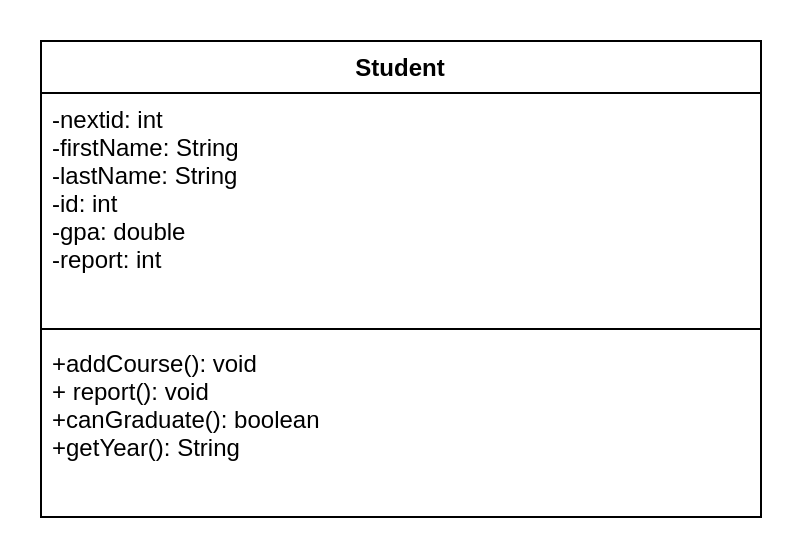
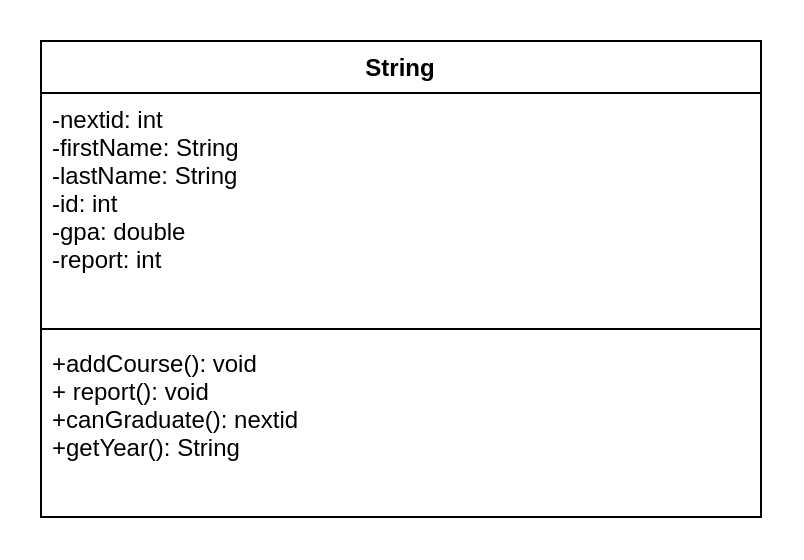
- <mxCell id="2" value="Student" style="swimlane;fontStyle=1;align=center;verticalAlign=top;childLayout=stackLayout;horizontal=1;startSize=26;horizontalStack=0;resizeParent=1;resizeParentMax=0;resizeLast=0;collapsible=1;marginBottom=0;" vertex="1" parent="1"><mxGeometry x="20" y="20" width="360" height="238" as="geometry" /></mxCell>
+ <mxCell id="2" value="String" style="swimlane;fontStyle=1;align=center;verticalAlign=top;childLayout=stackLayout;horizontal=1;startSize=26;horizontalStack=0;resizeParent=1;resizeParentMax=0;resizeLast=0;collapsible=1;marginBottom=0;" vertex="1" parent="1"><mxGeometry x="20" y="20" width="360" height="238" as="geometry" /></mxCell>
- <mxCell id="5" value="+addCourse(): void&#10;+ report(): void&#10;+canGraduate(): boolean&#10;+getYear(): String" style="text;strokeColor=none;fillColor=none;align=left;verticalAlign=top;spacingLeft=4;spacingRight=4;overflow=hidden;rotatable=0;points=[[0,0.5],[1,0.5]];portConstraint=eastwest;" vertex="1" parent="2"><mxGeometry y="148" width="360" height="90" as="geometry" /></mxCell>
+ <mxCell id="5" value="+addCourse(): void&#10;+ report(): void&#10;+canGraduate(): nextid&#10;+getYear(): String" style="text;strokeColor=none;fillColor=none;align=left;verticalAlign=top;spacingLeft=4;spacingRight=4;overflow=hidden;rotatable=0;points=[[0,0.5],[1,0.5]];portConstraint=eastwest;" vertex="1" parent="2"><mxGeometry y="148" width="360" height="90" as="geometry" /></mxCell>
